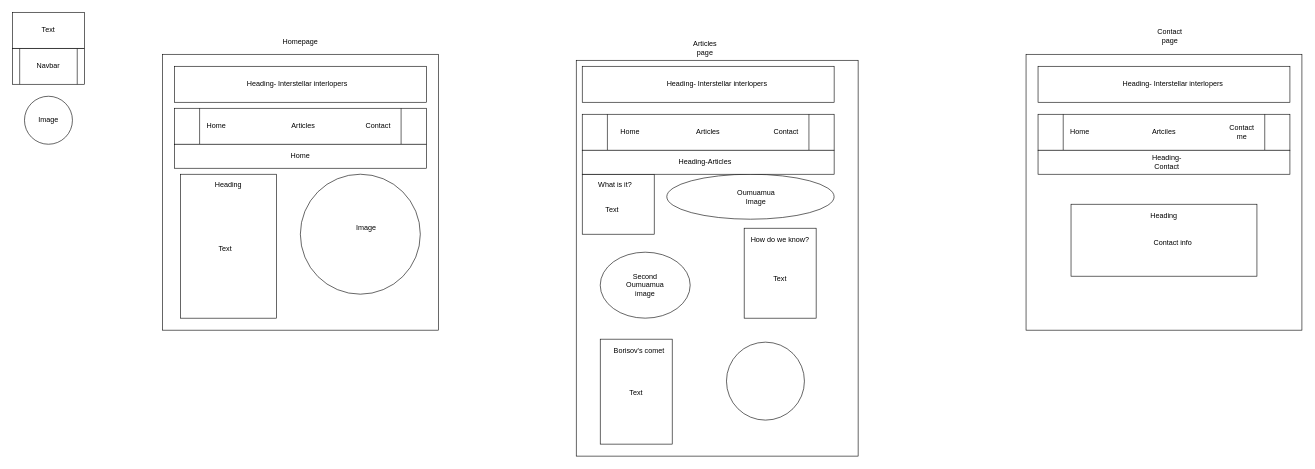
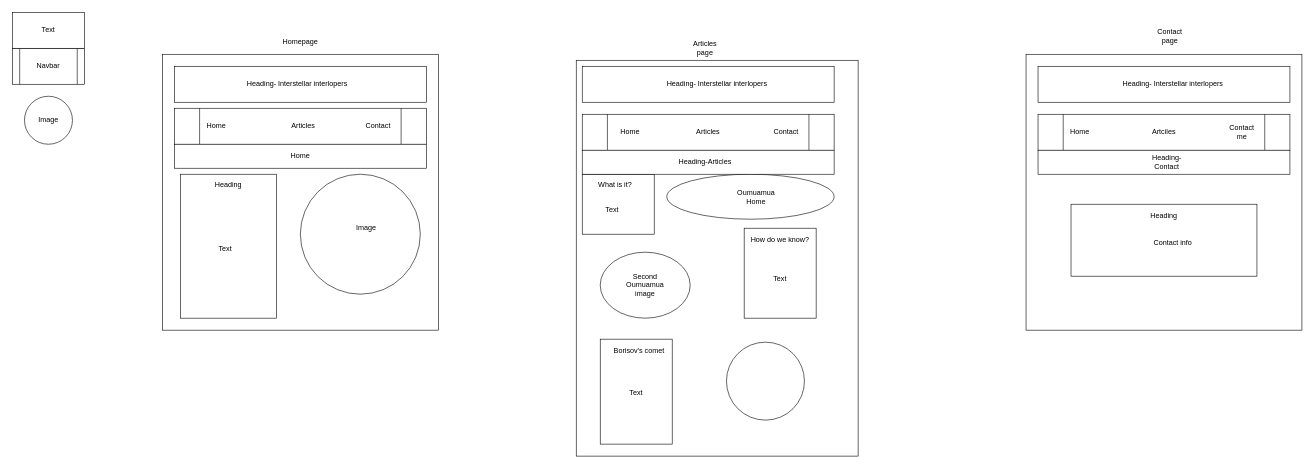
- <mxCell id="39" value="Oumuamua Image" style="text;html=1;strokeColor=none;fillColor=none;align=center;verticalAlign=middle;whiteSpace=wrap;rounded=0;" parent="1" vertex="1"><mxGeometry x="1240" y="317.5" width="40" height="20" as="geometry" /></mxCell>
+ <mxCell id="39" value="Oumuamua Home" style="text;html=1;strokeColor=none;fillColor=none;align=center;verticalAlign=middle;whiteSpace=wrap;rounded=0;" parent="1" vertex="1"><mxGeometry x="1240" y="317.5" width="40" height="20" as="geometry" /></mxCell>
